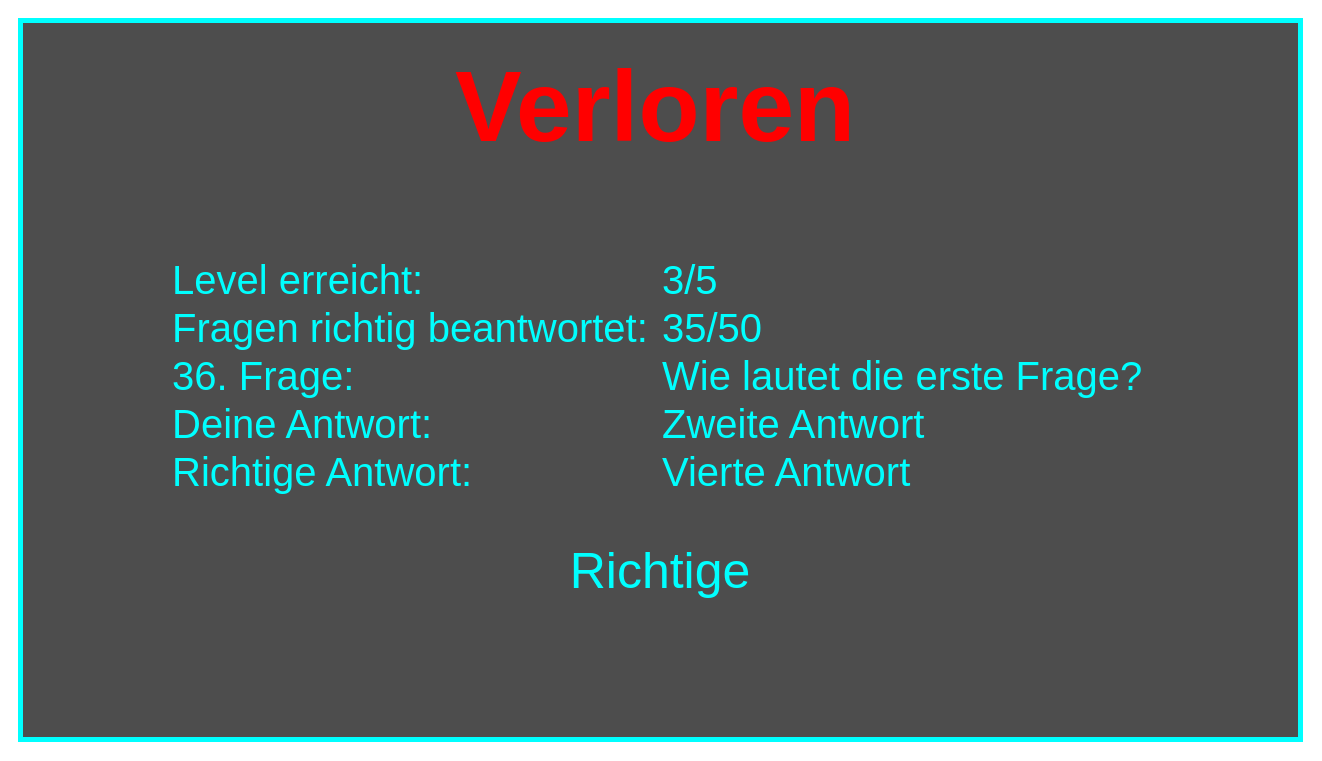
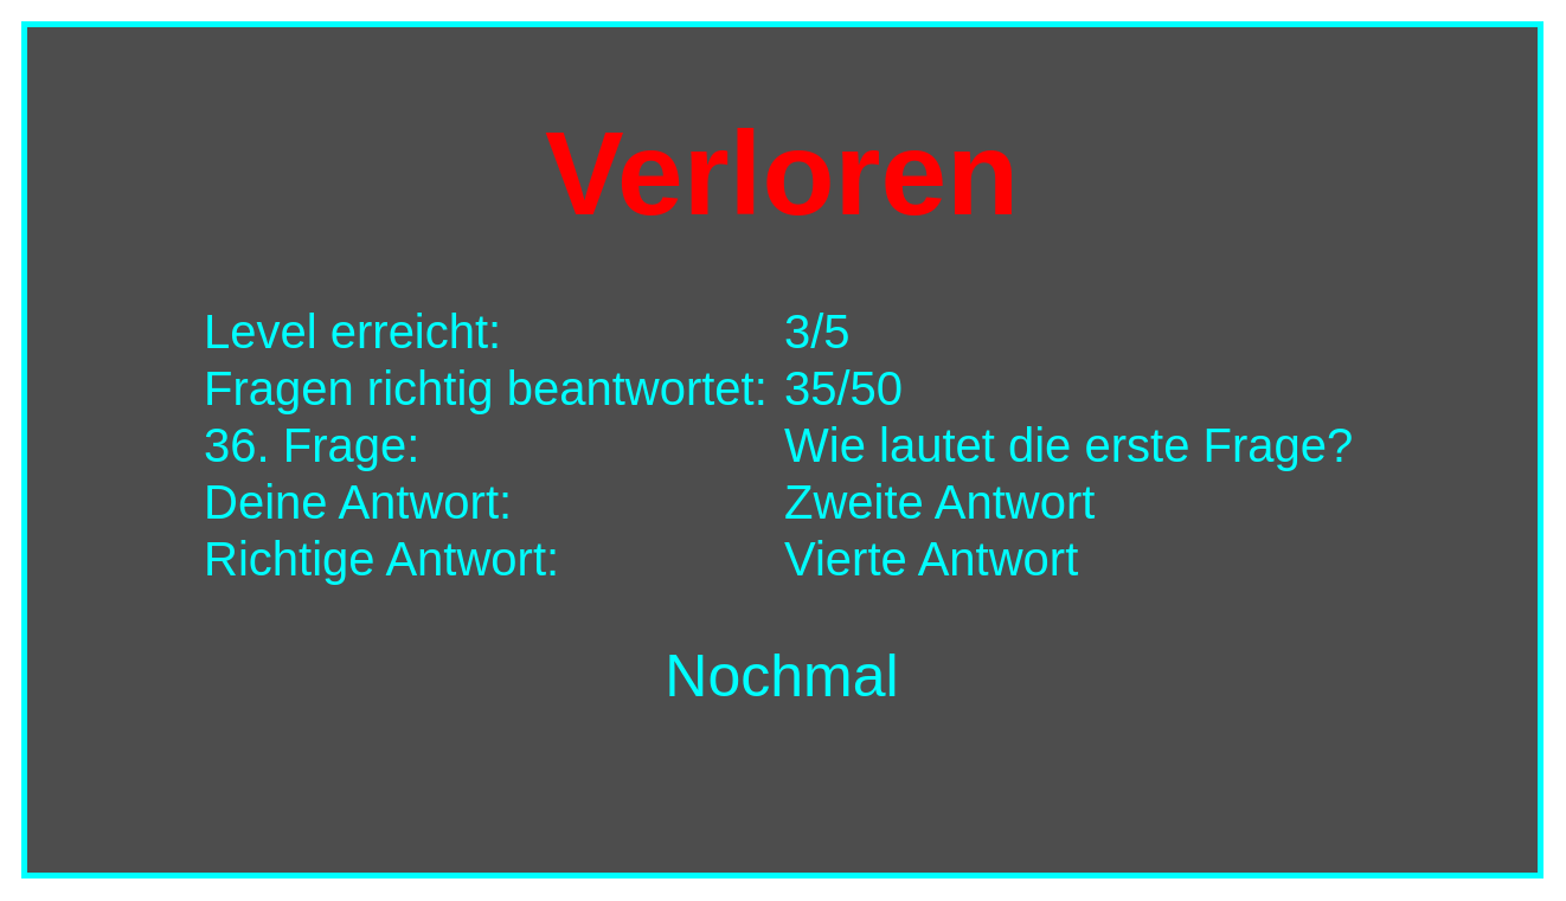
- <mxCell id="3" value="&lt;font size=&quot;1&quot;&gt;&lt;b&gt;&lt;font style=&quot;font-size: 100px&quot;&gt;Verloren&lt;/font&gt;&lt;/b&gt;&lt;/font&gt;" style="text;html=1;strokeColor=none;fillColor=none;align=center;verticalAlign=middle;whiteSpace=wrap;rounded=0;fontColor=#FF0000;" parent="1" vertex="1"><mxGeometry x="390" y="30" width="530" height="150" as="geometry" /></mxCell>
+ <mxCell id="3" value="&lt;font size=&quot;1&quot;&gt;&lt;b&gt;&lt;font style=&quot;font-size: 100px&quot;&gt;Verloren&lt;/font&gt;&lt;/b&gt;&lt;/font&gt;" style="text;html=1;strokeColor=none;fillColor=none;align=center;verticalAlign=middle;whiteSpace=wrap;rounded=0;fontColor=#FF0000;" parent="1" vertex="1"><mxGeometry x="395" y="70" width="530" height="150" as="geometry" /></mxCell>
- <mxCell id="6" value="&lt;font style=&quot;font-size: 50px&quot; color=&quot;#00FFFF&quot;&gt;Richtige&lt;/font&gt;" style="text;html=1;strokeColor=none;fillColor=none;align=center;verticalAlign=middle;whiteSpace=wrap;rounded=0;labelBackgroundColor=none;fontColor=#FF0000;" vertex="1" parent="1"><mxGeometry x="500" y="530" width="320" height="80" as="geometry" /></mxCell>
+ <mxCell id="6" value="&lt;font style=&quot;font-size: 50px&quot; color=&quot;#00FFFF&quot;&gt;Nochmal&lt;/font&gt;" style="text;html=1;strokeColor=none;fillColor=none;align=center;verticalAlign=middle;whiteSpace=wrap;rounded=0;labelBackgroundColor=none;fontColor=#FF0000;" vertex="1" parent="1"><mxGeometry x="500" y="530" width="320" height="80" as="geometry" /></mxCell>
